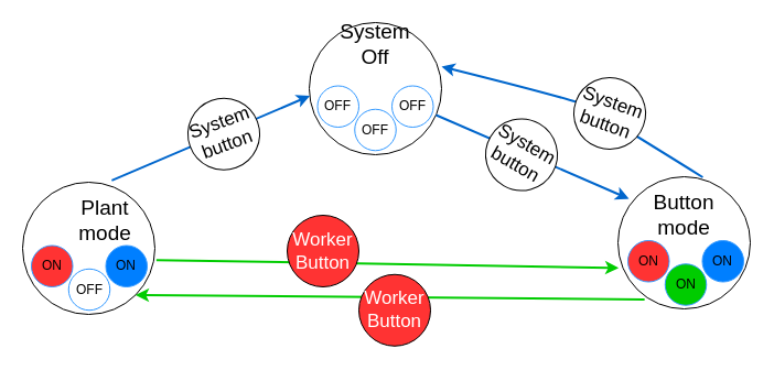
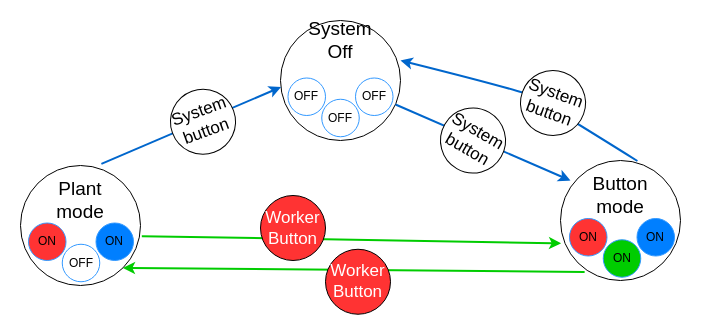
- <mxCell id="13" value="&lt;font style=&quot;font-size: 19px;&quot;&gt;Plant mode&lt;/font&gt;" style="text;html=1;strokeColor=none;fillColor=none;align=center;verticalAlign=middle;whiteSpace=wrap;rounded=0;" parent="1" vertex="1"><mxGeometry x="60" y="185" width="70" height="30" as="geometry" /></mxCell>
+ <mxCell id="13" value="&lt;font style=&quot;font-size: 19px;&quot;&gt;Plant mode&lt;/font&gt;" style="text;html=1;strokeColor=none;fillColor=none;align=center;verticalAlign=middle;whiteSpace=wrap;rounded=0;" parent="1" vertex="1"><mxGeometry x="45" y="185" width="70" height="30" as="geometry" /></mxCell>
